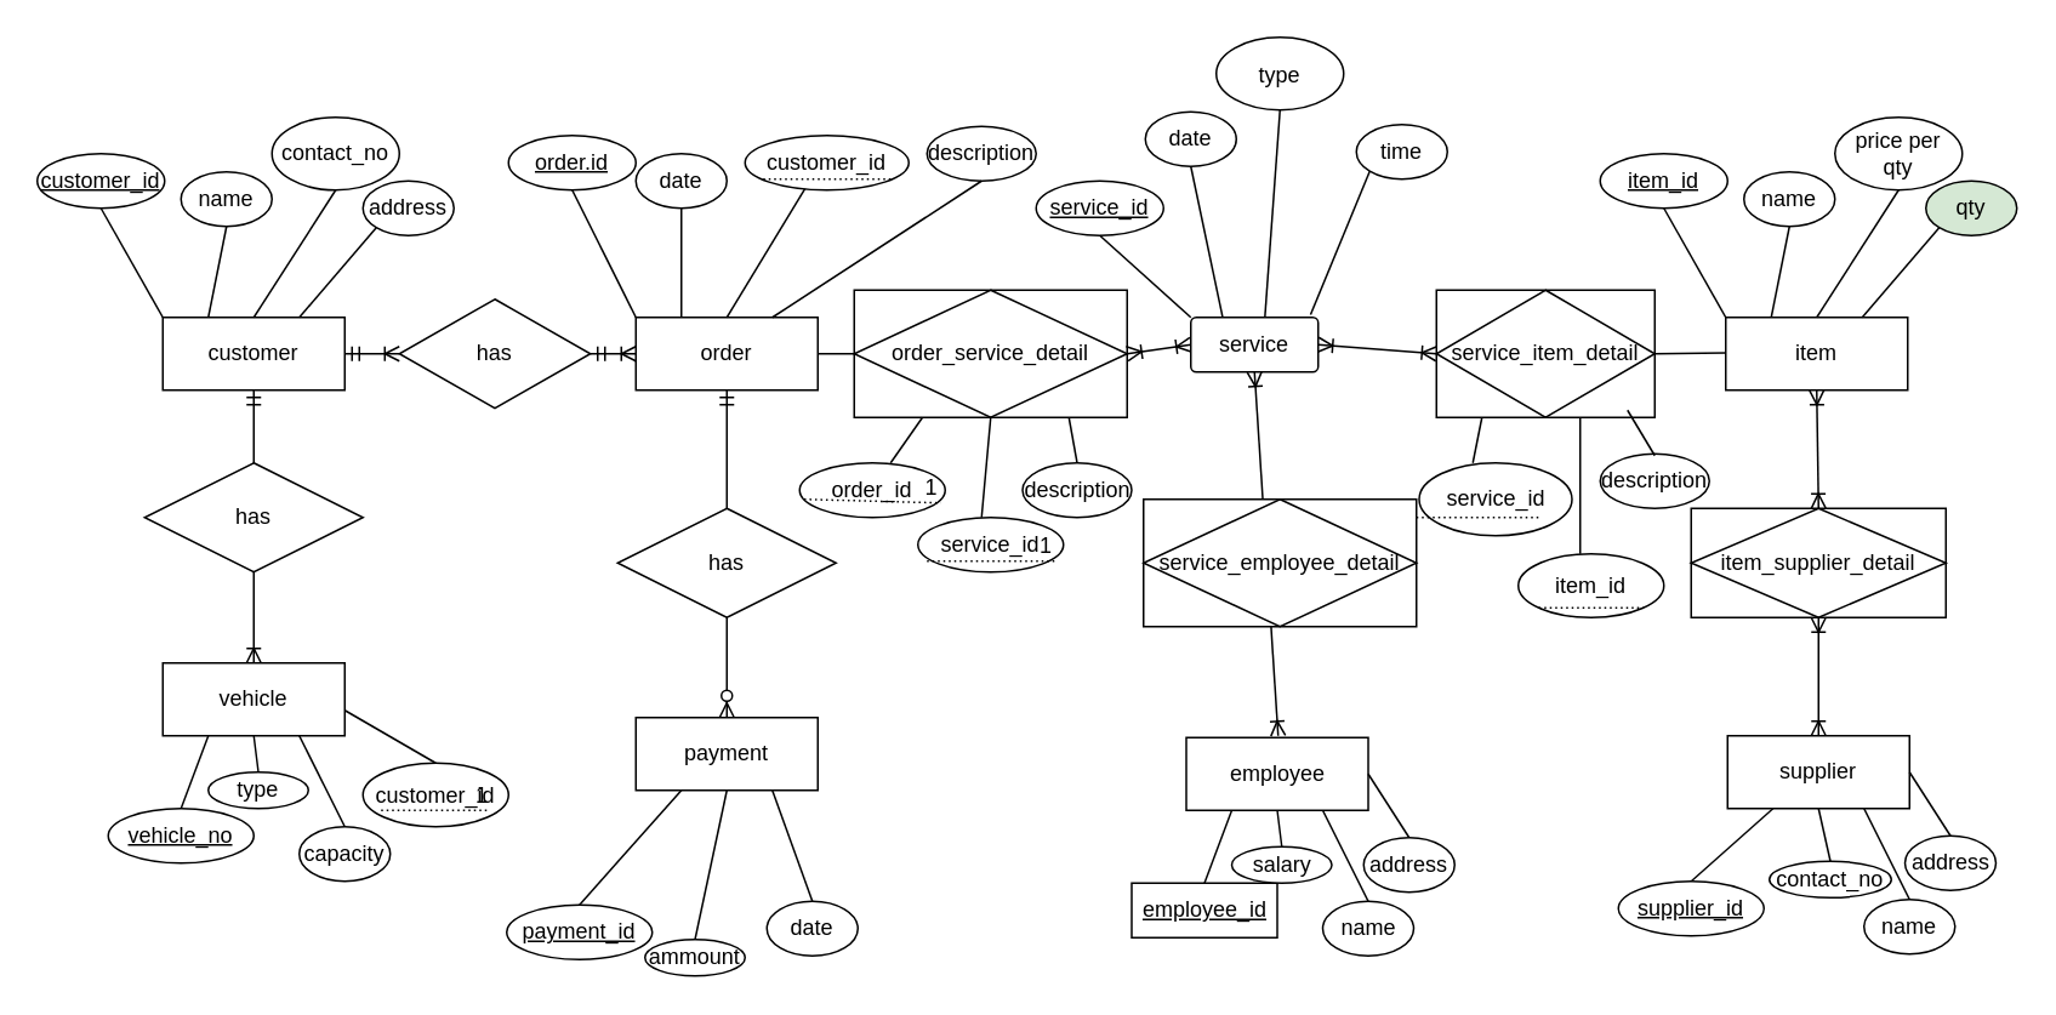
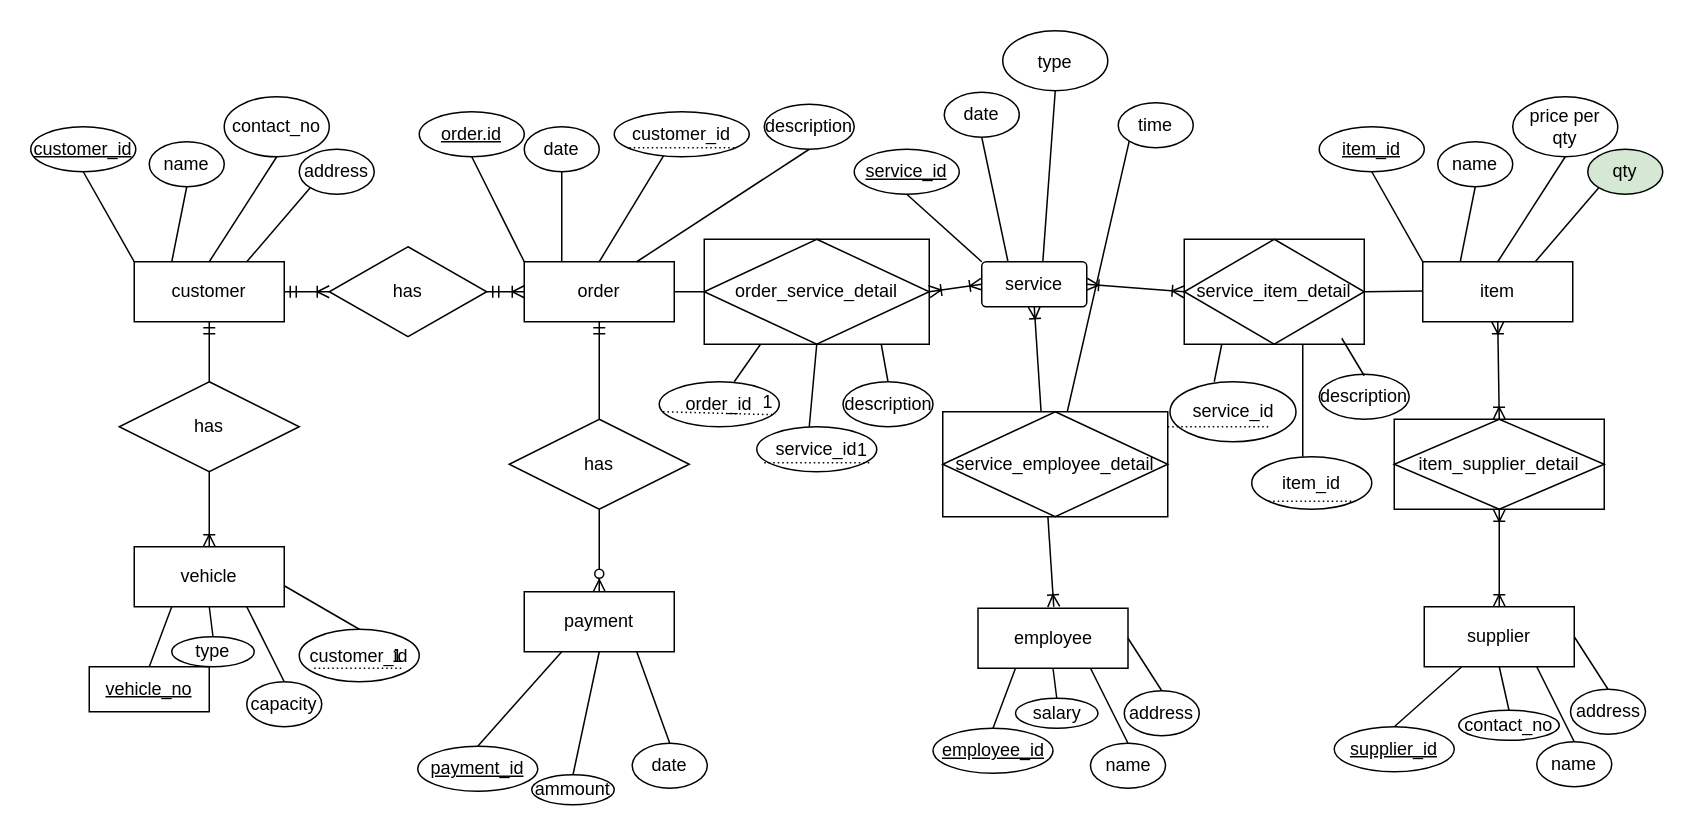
- <mxCell id="59" value="" style="endArrow=none;html=1;rounded=0;exitX=0;exitY=1;exitDx=0;exitDy=0;entryX=0.94;entryY=-0.05;entryDx=0;entryDy=0;entryPerimeter=0;" parent="1" source="60" target="117" edge="1"><mxGeometry relative="1" as="geometry"><mxPoint x="693" y="49" as="sourcePoint" /><mxPoint x="744" y="119" as="targetPoint" /></mxGeometry></mxCell>
+ <mxCell id="59" value="" style="endArrow=none;html=1;rounded=0;exitX=0;exitY=1;exitDx=0;exitDy=0;" parent="1" source="60" target="111" edge="1"><mxGeometry relative="1" as="geometry"><mxPoint x="693" y="49" as="sourcePoint" /><mxPoint x="744" y="119" as="targetPoint" /></mxGeometry></mxCell>
- <mxCell id="29" value="vehicle_no" style="ellipse;whiteSpace=wrap;html=1;align=center;fontStyle=4;" parent="1" vertex="1"><mxGeometry x="59" y="444" width="80" height="30" as="geometry" /></mxCell>
+ <mxCell id="29" value="vehicle_no" style="whiteSpace=wrap;html=1;align=center;fontStyle=4;rounded=0;" parent="1" vertex="1"><mxGeometry x="59" y="444" width="80" height="30" as="geometry" /></mxCell>
- <mxCell id="44" value="employee_id" style="whiteSpace=wrap;html=1;align=center;fontStyle=4;rounded=0;" parent="1" vertex="1"><mxGeometry x="621.5" y="485" width="80" height="30" as="geometry" /></mxCell>
+ <mxCell id="44" value="employee_id" style="ellipse;whiteSpace=wrap;html=1;align=center;fontStyle=4;" parent="1" vertex="1"><mxGeometry x="621.5" y="485" width="80" height="30" as="geometry" /></mxCell>
